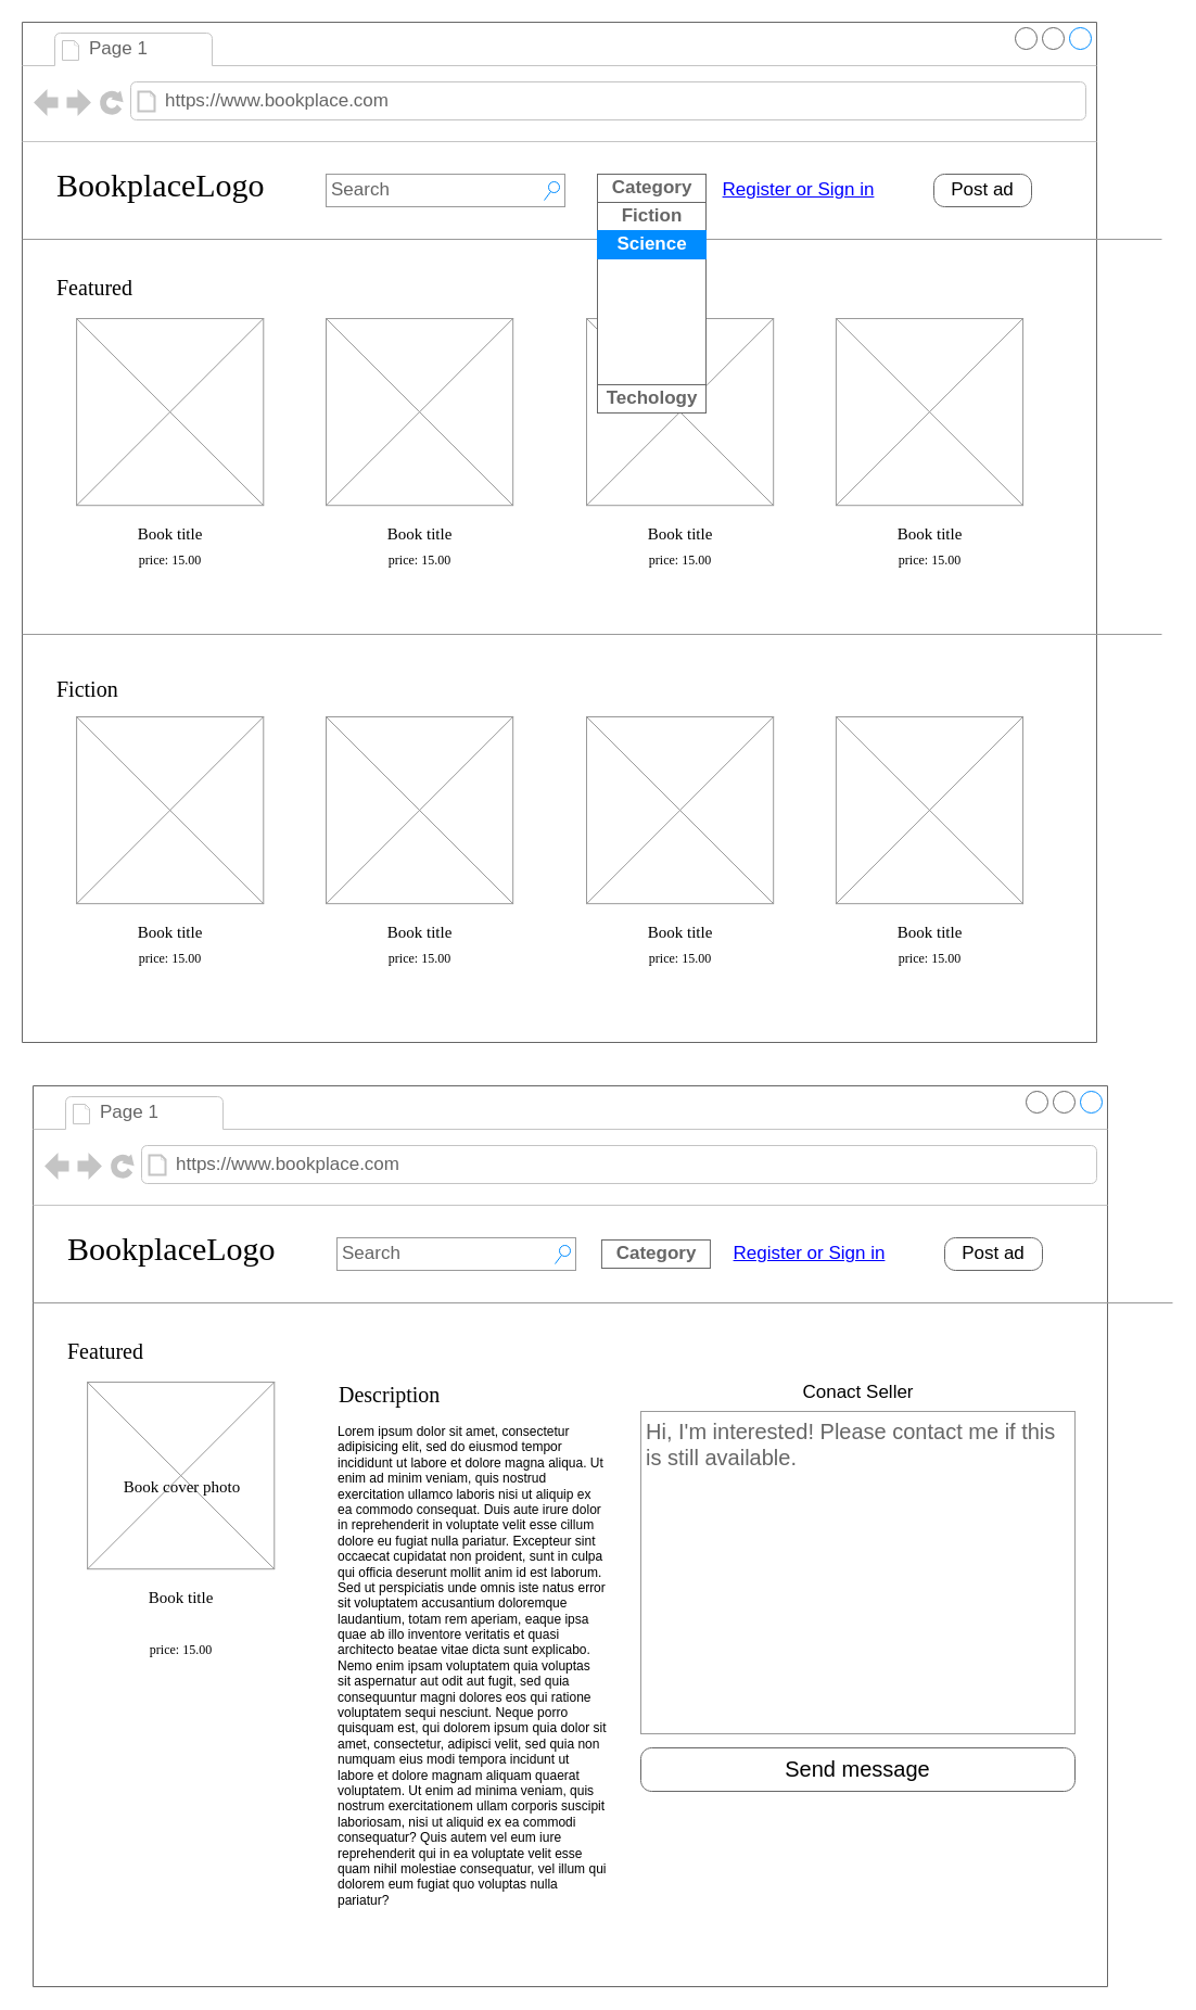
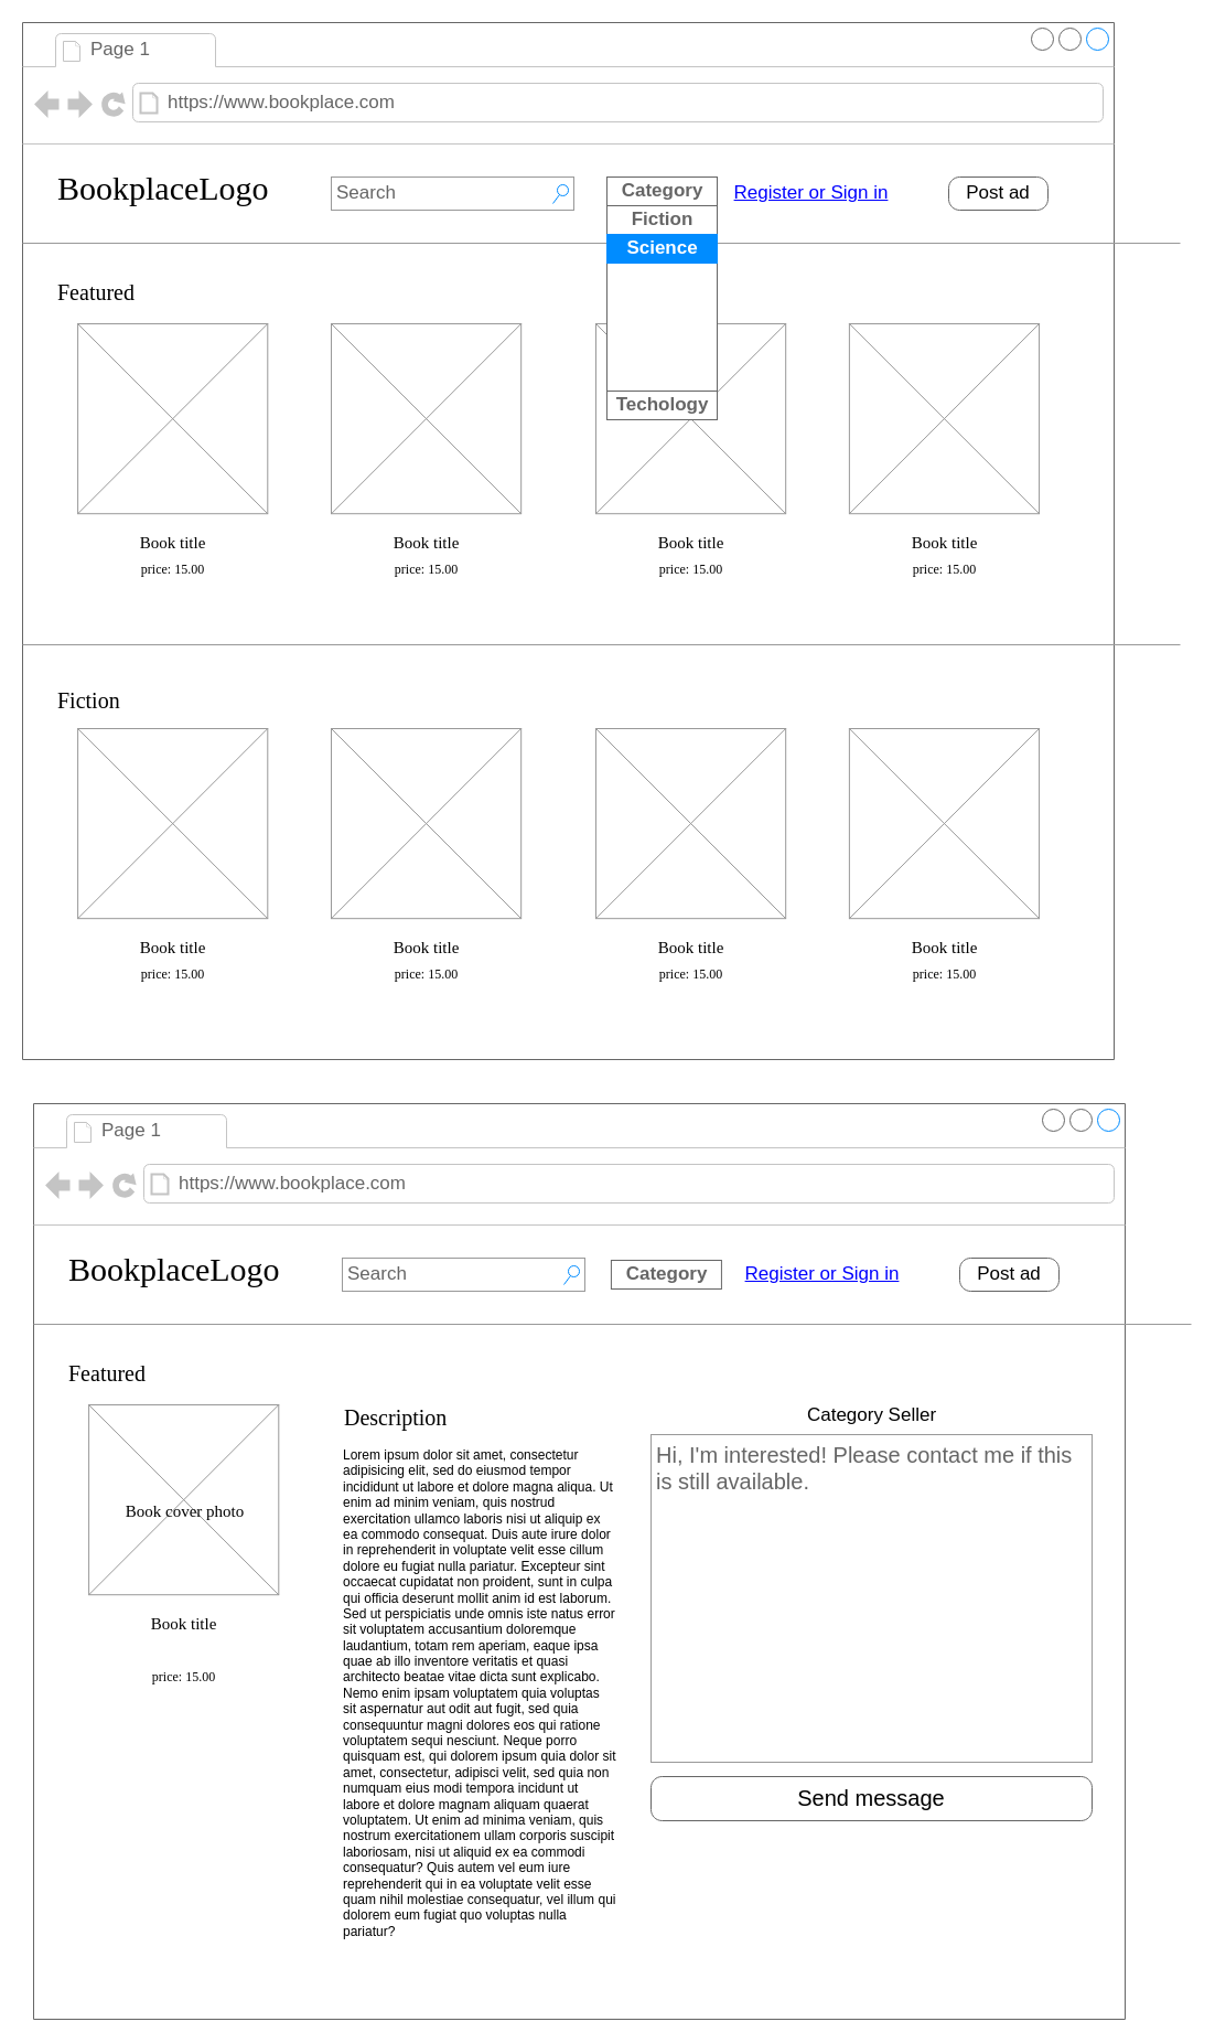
- <mxCell id="69" value="&lt;span style=&quot;font-family: helvetica; font-size: 17px;&quot;&gt;Conact Seller&lt;/span&gt;" style="text;html=1;points=[];align=center;verticalAlign=top;spacingTop=-4;fontSize=15;fontFamily=Verdana" vertex="1" parent="50"><mxGeometry x="560" y="270" width="400" height="43.04" as="geometry" /></mxCell>
+ <mxCell id="69" value="&lt;span style=&quot;font-family: helvetica; font-size: 17px;&quot;&gt;Category Seller&lt;/span&gt;" style="text;html=1;points=[];align=center;verticalAlign=top;spacingTop=-4;fontSize=15;fontFamily=Verdana" vertex="1" parent="50"><mxGeometry x="560" y="270" width="400" height="43.04" as="geometry" /></mxCell>
